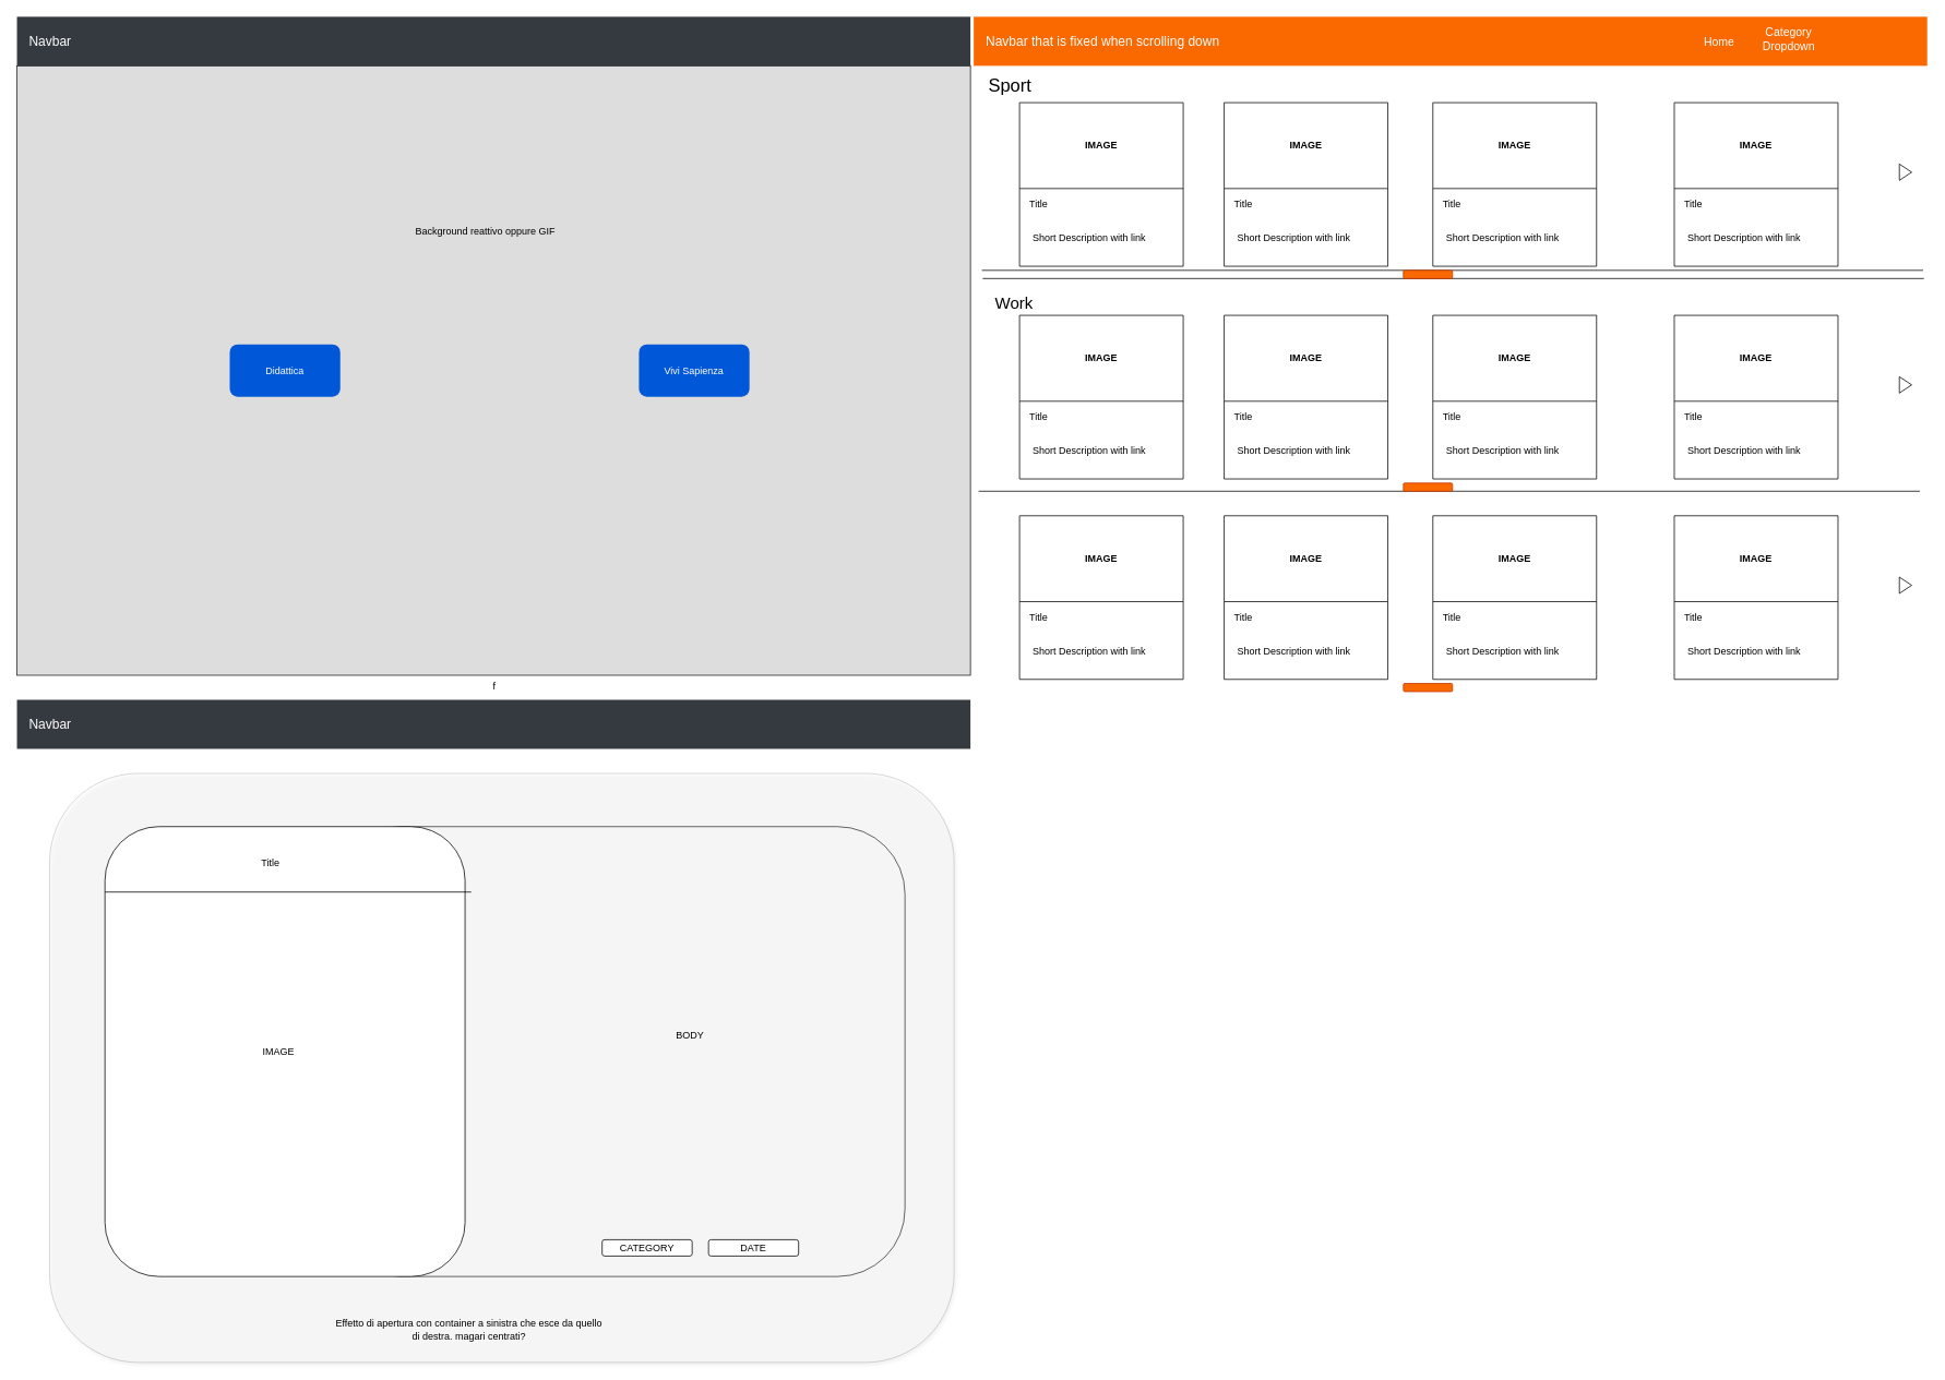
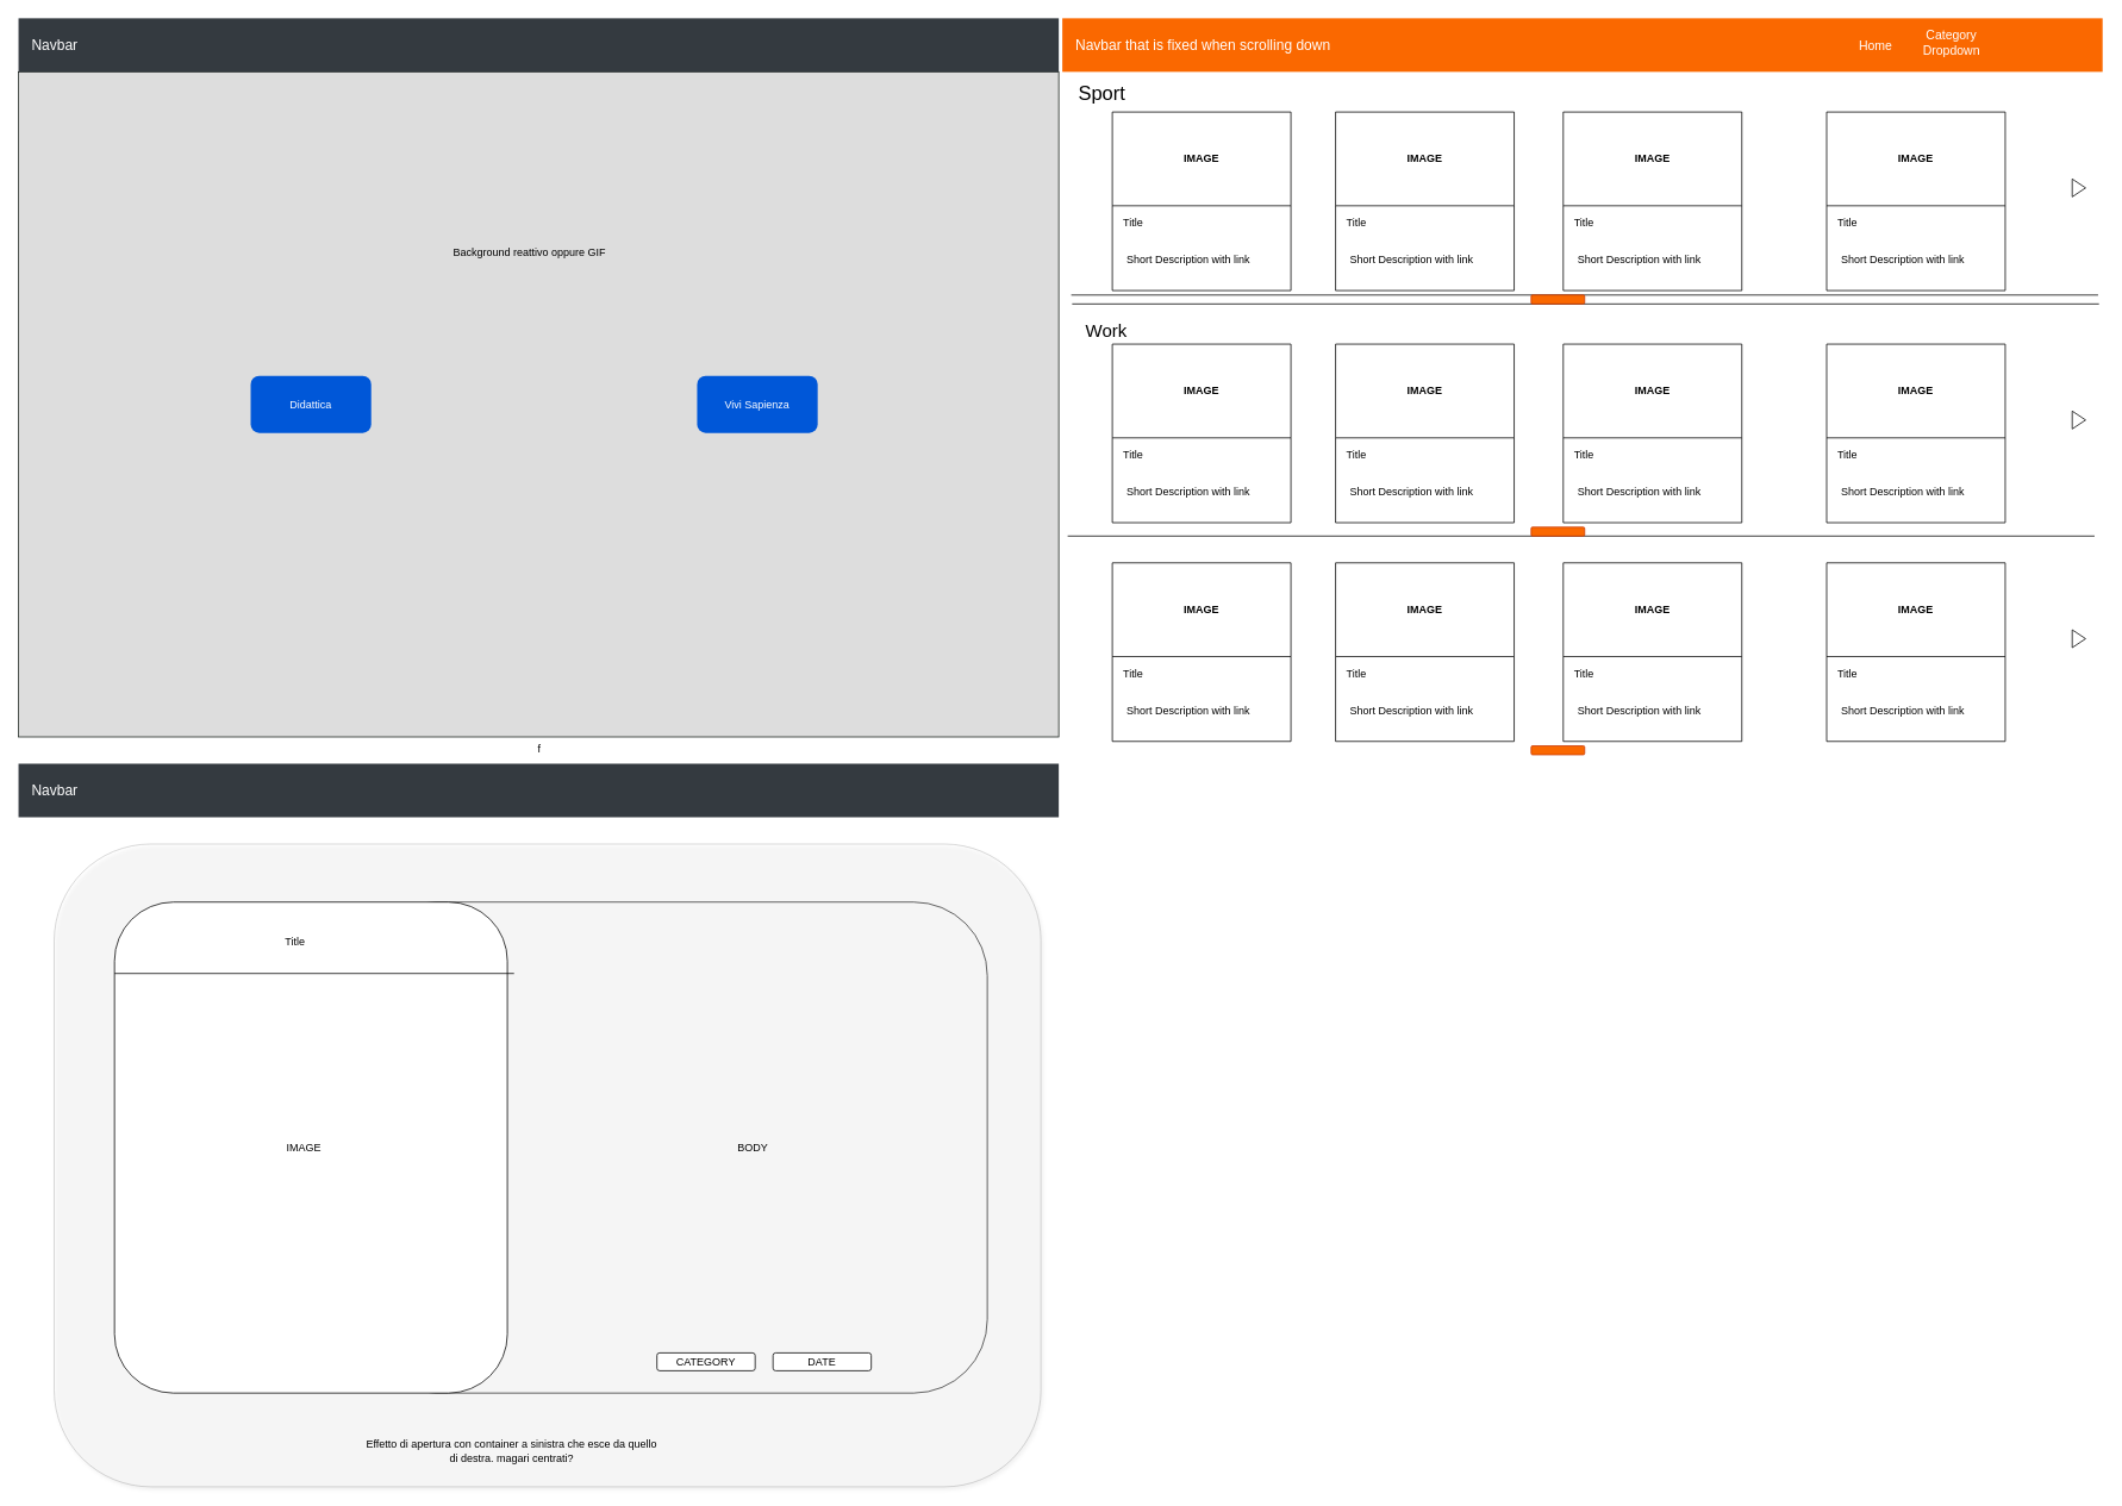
- <mxCell id="63" value="BODY" style="text;html=1;strokeColor=none;fillColor=none;align=center;verticalAlign=middle;whiteSpace=wrap;rounded=0;" vertex="1" parent="1"><mxGeometry x="605" y="1040" width="475" height="450" as="geometry" /></mxCell>
+ <mxCell id="63" value="BODY" style="text;html=1;strokeColor=none;fillColor=none;align=center;verticalAlign=middle;whiteSpace=wrap;rounded=0;" vertex="1" parent="1"><mxGeometry x="605" y="1060" width="475" height="450" as="geometry" /></mxCell>
